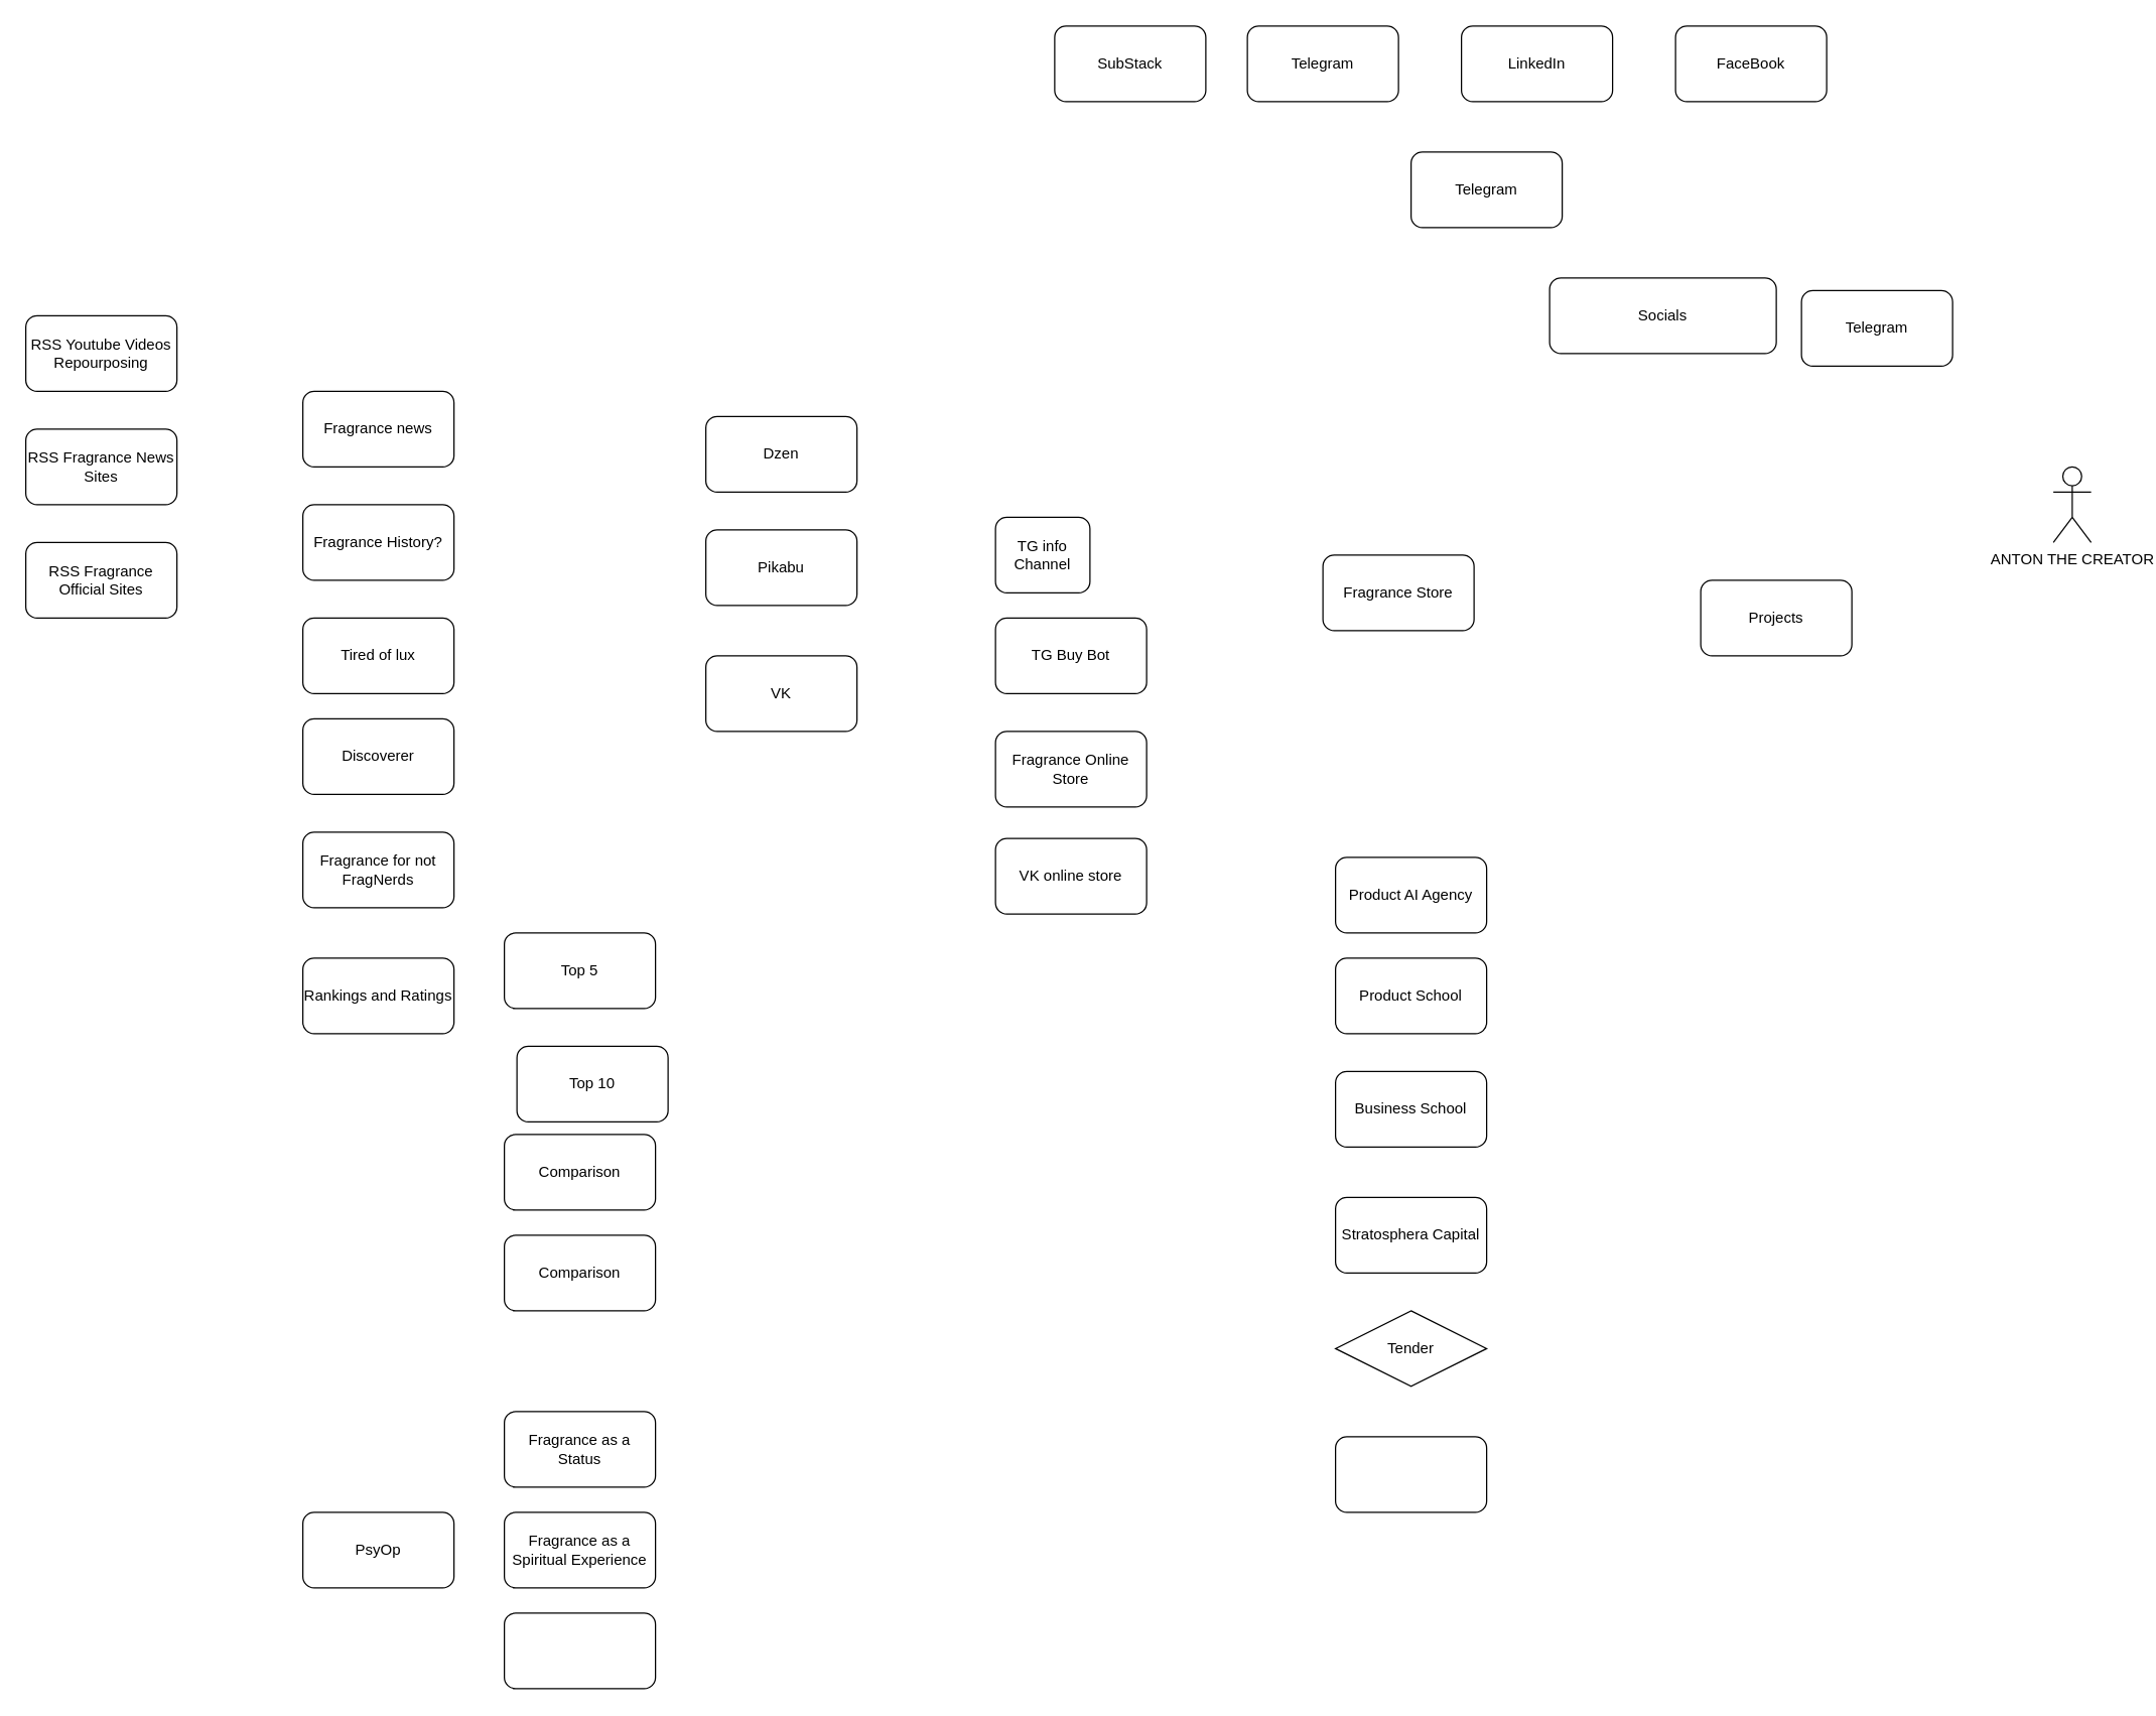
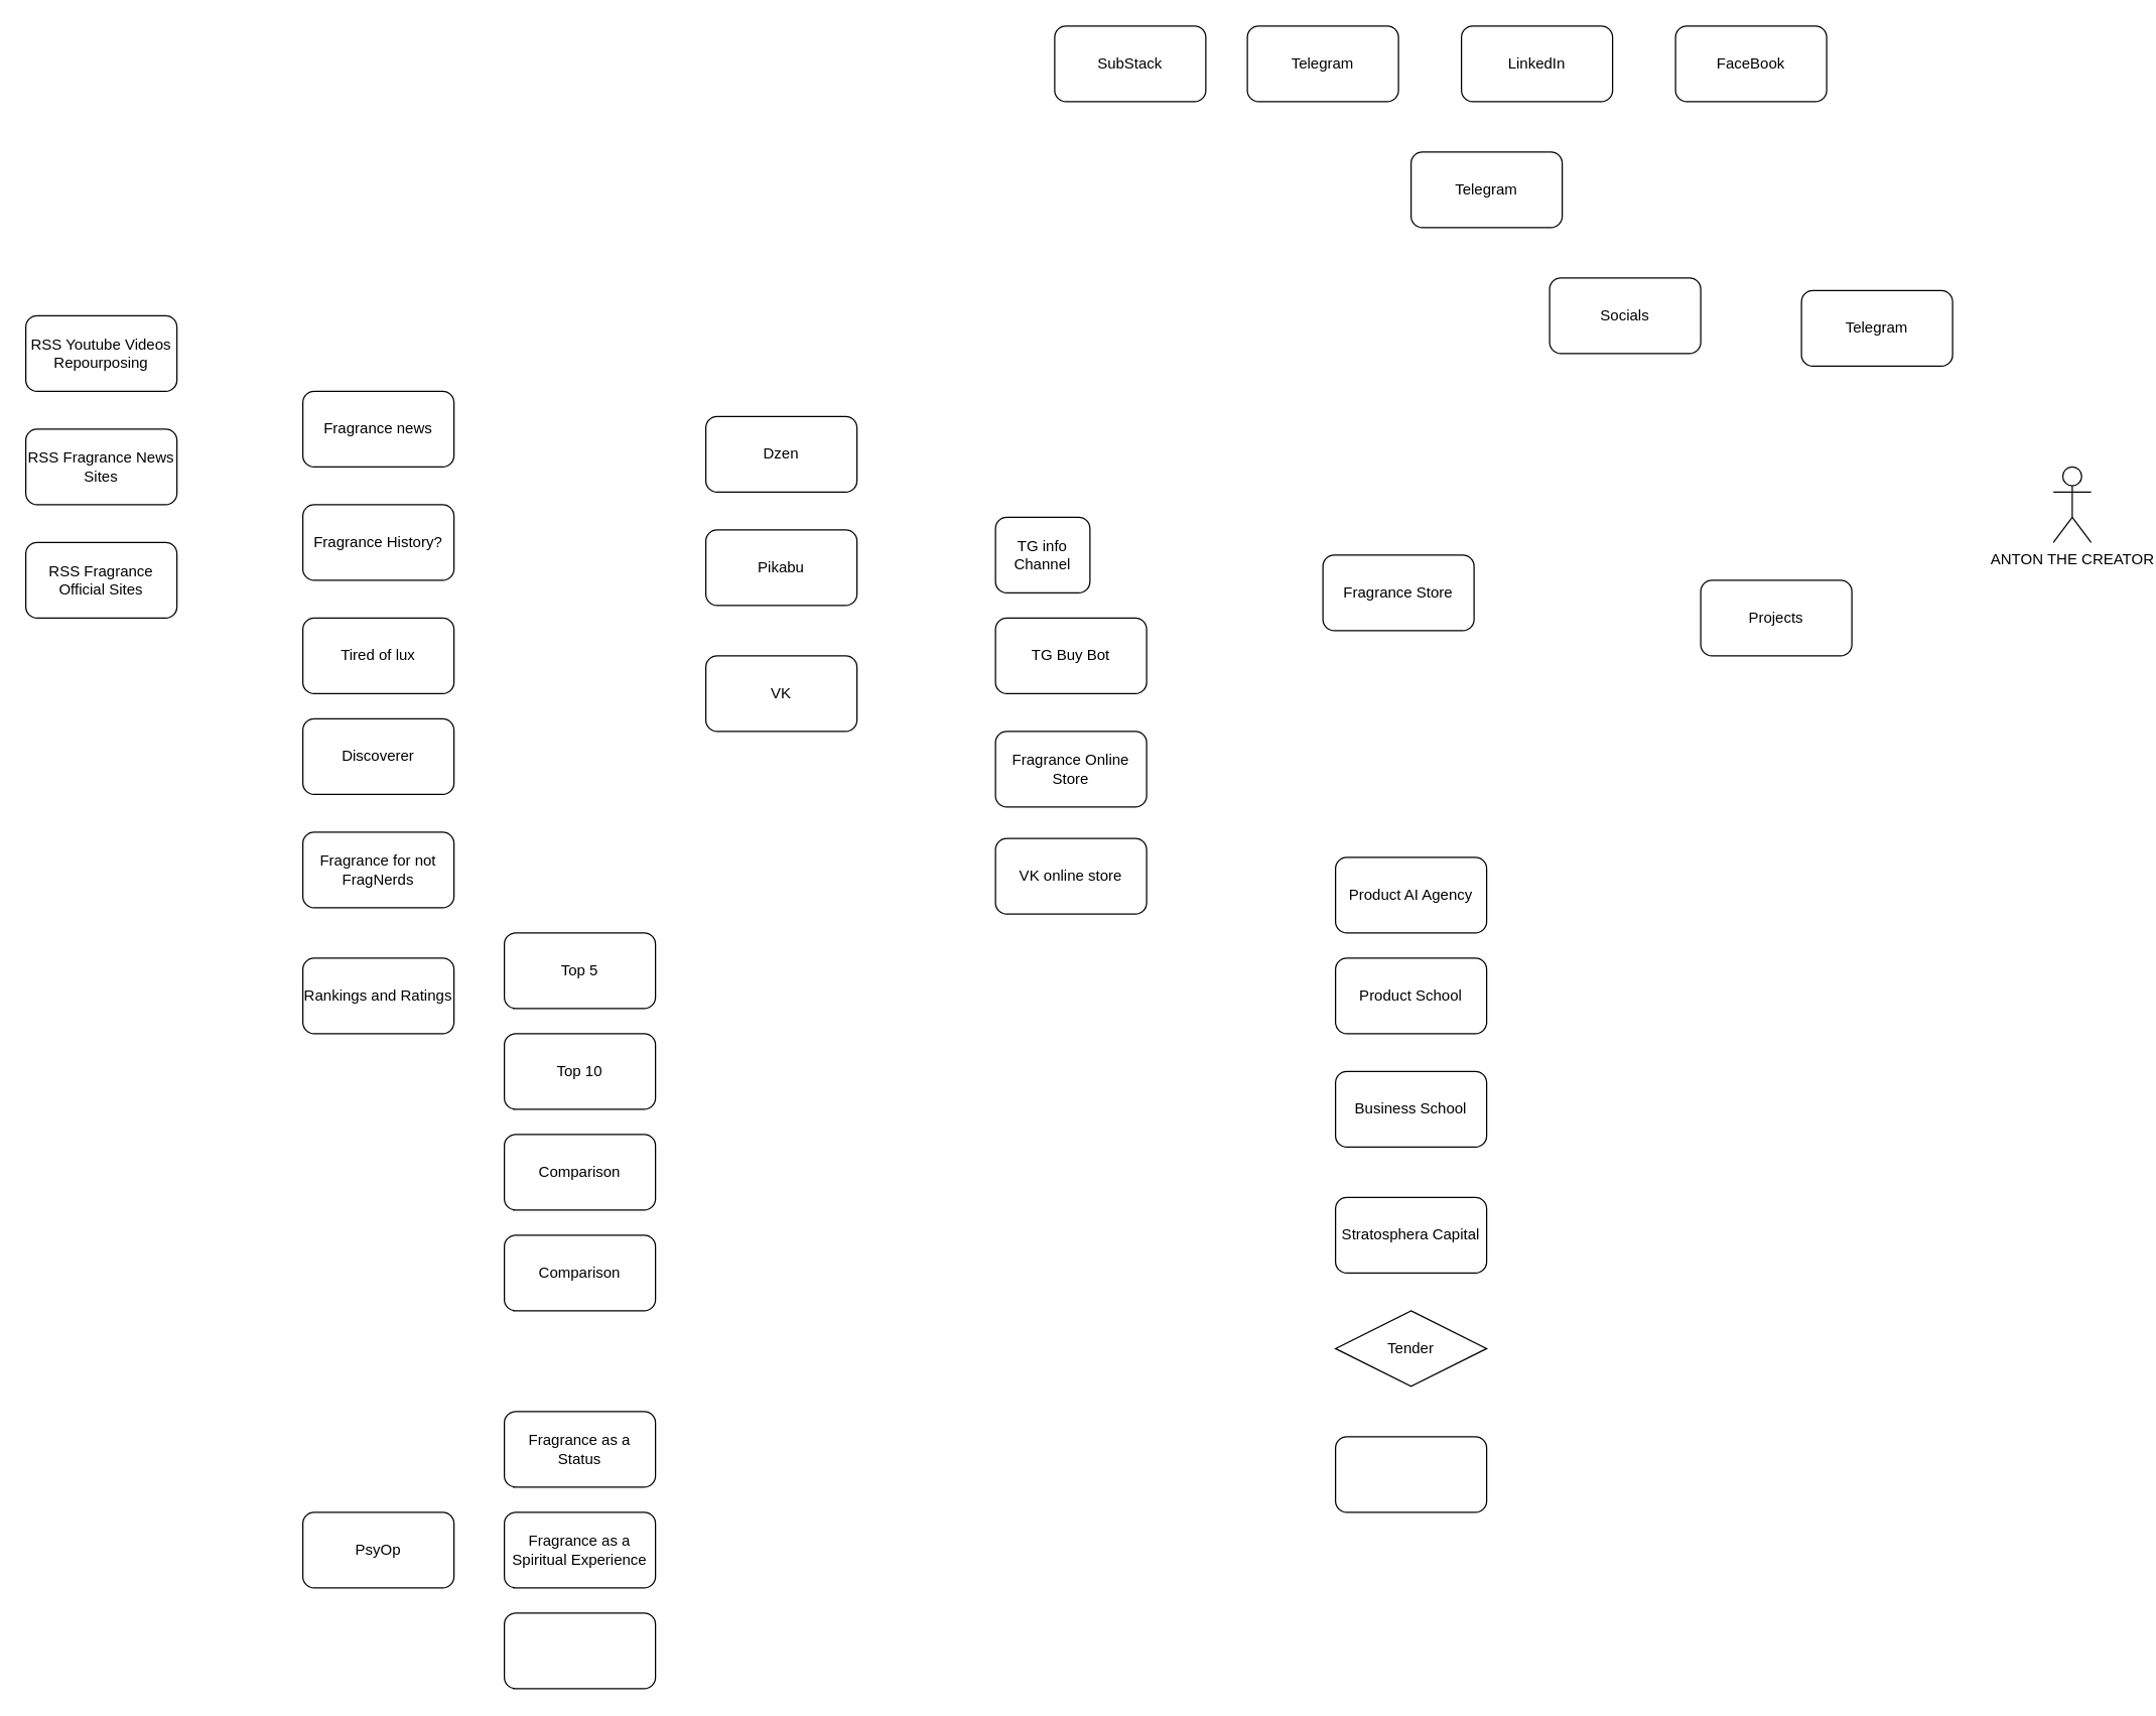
- <mxCell id="3" value="Socials" style="rounded=1;whiteSpace=wrap;html=1;" vertex="1" parent="1"><mxGeometry x="1230" y="220" width="180" height="60" as="geometry" /></mxCell>
+ <mxCell id="3" value="Socials" style="rounded=1;whiteSpace=wrap;html=1;" vertex="1" parent="1"><mxGeometry x="1230" y="220" width="120" height="60" as="geometry" /></mxCell>
- <mxCell id="35" value="Top 10" style="rounded=1;whiteSpace=wrap;html=1;" vertex="1" parent="1"><mxGeometry x="410" y="830" width="120" height="60" as="geometry" /></mxCell>
+ <mxCell id="35" value="Top 10" style="rounded=1;whiteSpace=wrap;html=1;" vertex="1" parent="1"><mxGeometry x="400" y="820" width="120" height="60" as="geometry" /></mxCell>
